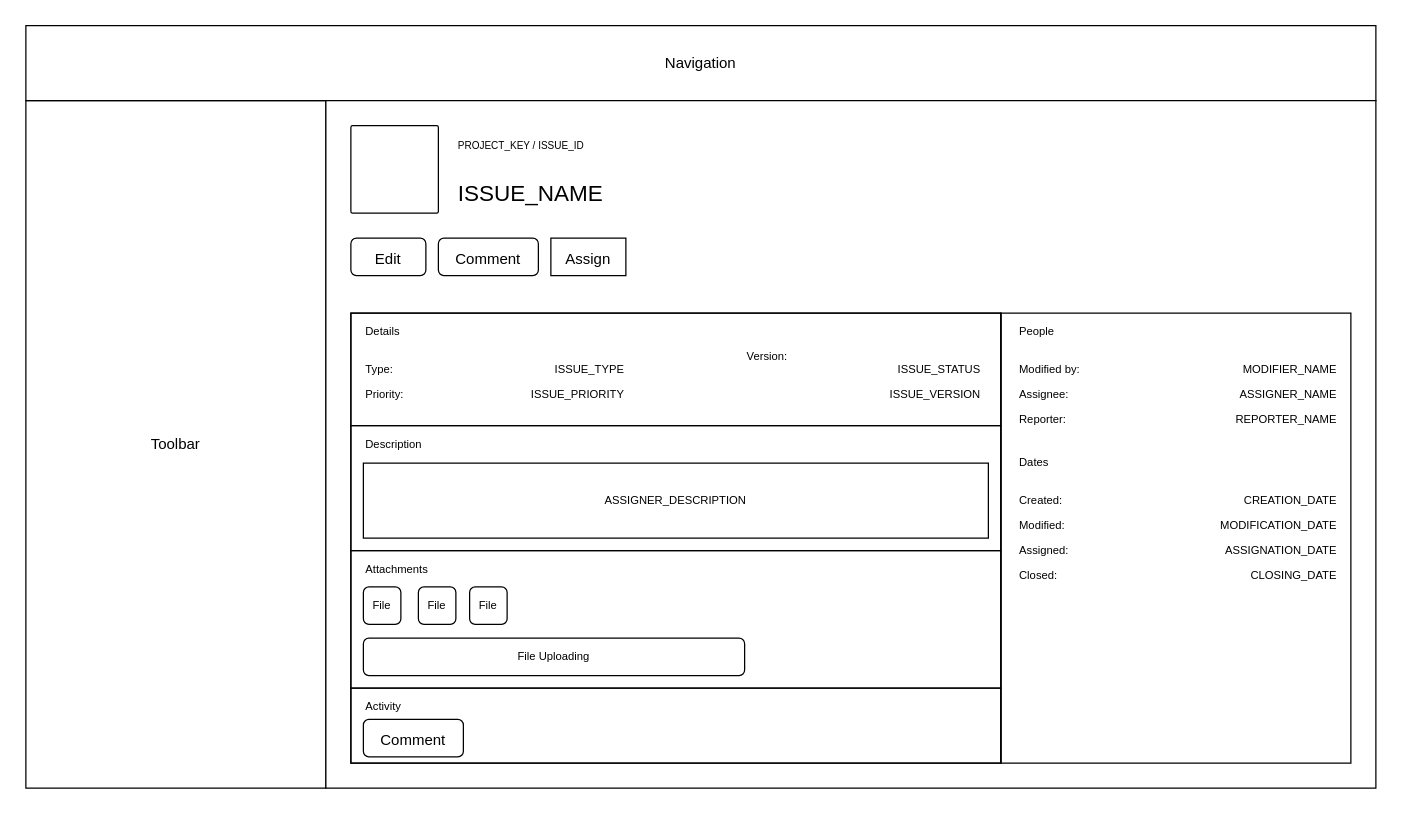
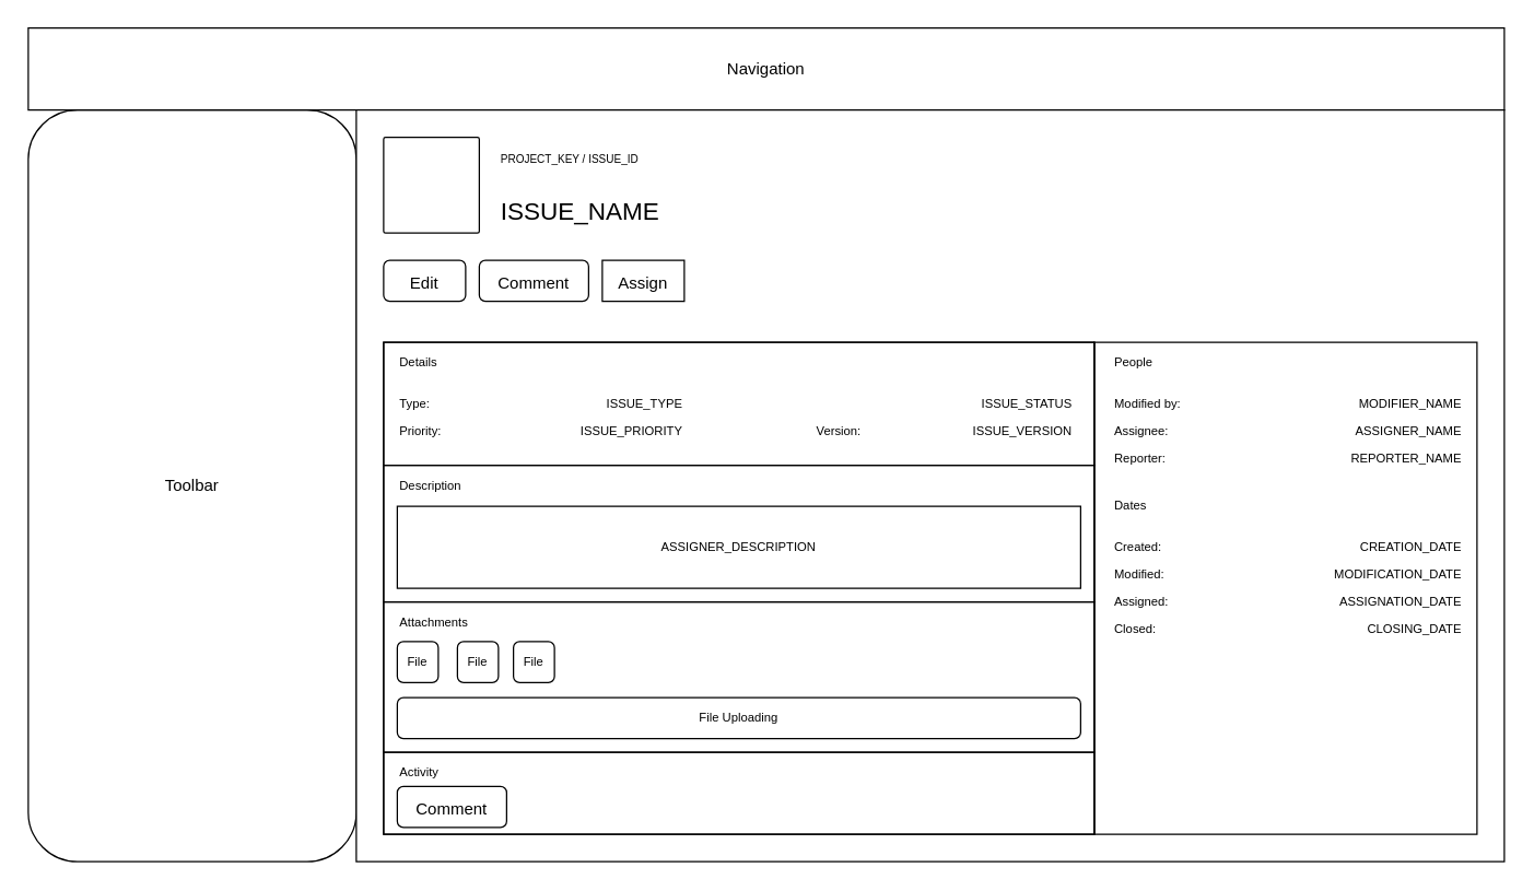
- <mxCell id="18" value="Version:" style="text;html=1;align=left;verticalAlign=middle;resizable=0;points=[];autosize=1;strokeColor=none;fillColor=none;fontSize=9;" vertex="1" parent="1"><mxGeometry x="595" y="275" width="60" height="20" as="geometry" /></mxCell>
+ <mxCell id="18" value="Version:" style="text;html=1;align=left;verticalAlign=middle;resizable=0;points=[];autosize=1;strokeColor=none;fillColor=none;fontSize=9;" vertex="1" parent="1"><mxGeometry x="595" y="305" width="60" height="20" as="geometry" /></mxCell>
- <mxCell id="2" value="Toolbar" style="rounded=0;whiteSpace=wrap;html=1;" vertex="1" parent="1"><mxGeometry x="20" y="80" width="240" height="550" as="geometry" /></mxCell>
+ <mxCell id="2" value="Toolbar" style="whiteSpace=wrap;html=1;rounded=1;" vertex="1" parent="1"><mxGeometry x="20" y="80" width="240" height="550" as="geometry" /></mxCell>
- <mxCell id="47" value="File Uploading" style="rounded=1;whiteSpace=wrap;html=1;fillStyle=hatch;fontSize=9;fillColor=none;gradientColor=none;" vertex="1" parent="1"><mxGeometry x="290" y="510" width="305" height="30" as="geometry" /></mxCell>
+ <mxCell id="47" value="File Uploading" style="rounded=1;whiteSpace=wrap;html=1;fillStyle=hatch;fontSize=9;fillColor=none;gradientColor=none;" vertex="1" parent="1"><mxGeometry x="290" y="510" width="500" height="30" as="geometry" /></mxCell>
